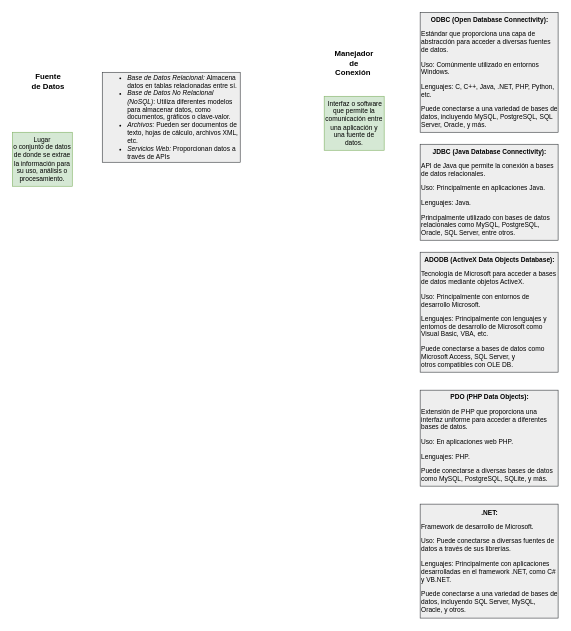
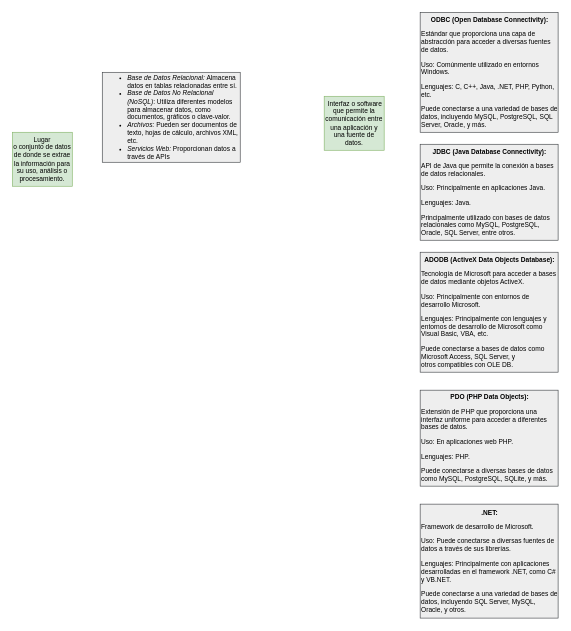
- <mxCell id="6" value="Manejador de Conexión&amp;nbsp;" style="text;html=1;strokeColor=none;fillColor=none;align=center;verticalAlign=middle;whiteSpace=wrap;rounded=0;fontStyle=1;fontSize=13;" vertex="1" parent="1"><mxGeometry x="560" y="90" width="60" height="30" as="geometry" /></mxCell>
- <mxCell id="3" value="Fuente de Datos" style="text;html=1;strokeColor=none;fillColor=none;align=center;verticalAlign=middle;whiteSpace=wrap;rounded=0;fontStyle=1;fontSize=13;" vertex="1" parent="1"><mxGeometry x="50" y="120" width="60" height="30" as="geometry" /></mxCell>
